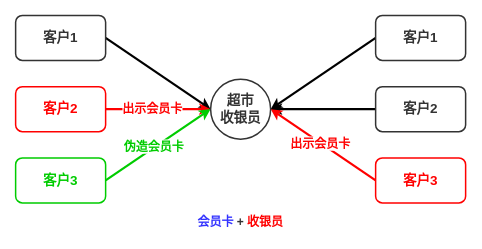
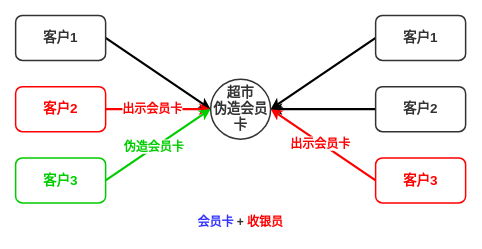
- <mxCell id="17" value="&lt;font color=&quot;#333333&quot; style=&quot;font-size: 18px;&quot;&gt;&lt;b&gt;超市&lt;br&gt;收银员&lt;/b&gt;&lt;/font&gt;" style="ellipse;whiteSpace=wrap;html=1;aspect=fixed;strokeWidth=2;strokeColor=#333333;" parent="1" vertex="1"><mxGeometry x="280" y="105" width="80" height="80" as="geometry" /></mxCell>
+ <mxCell id="17" value="&lt;font color=&quot;#333333&quot; style=&quot;font-size: 18px;&quot;&gt;&lt;b&gt;超市&lt;br&gt;伪造会员卡&lt;/b&gt;&lt;/font&gt;" style="ellipse;whiteSpace=wrap;html=1;aspect=fixed;strokeWidth=2;strokeColor=#333333;" parent="1" vertex="1"><mxGeometry x="280" y="105" width="80" height="80" as="geometry" /></mxCell>
